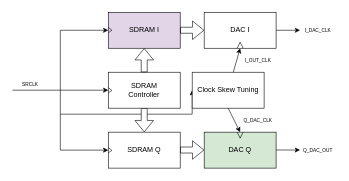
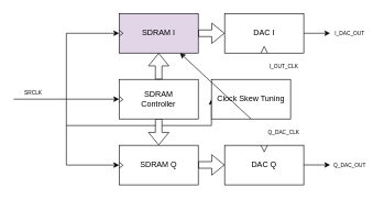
- <mxCell id="28" value="&lt;font style=&quot;font-size: 8px;&quot;&gt;I_DAC_CLK&lt;/font&gt;" style="text;html=1;strokeColor=none;fillColor=none;align=center;verticalAlign=middle;whiteSpace=wrap;rounded=0;" vertex="1" parent="1"><mxGeometry x="500" y="40" width="60" height="20" as="geometry" /></mxCell>
+ <mxCell id="28" value="&lt;font style=&quot;font-size: 8px;&quot;&gt;I_DAC_OUT&lt;/font&gt;" style="text;html=1;strokeColor=none;fillColor=none;align=center;verticalAlign=middle;whiteSpace=wrap;rounded=0;" vertex="1" parent="1"><mxGeometry x="500" y="40" width="60" height="20" as="geometry" /></mxCell>
- <mxCell id="22" value="" style="endArrow=classic;html=1;rounded=0;entryX=0.5;entryY=1;entryDx=0;entryDy=0;" edge="1" parent="1" source="16" target="12"><mxGeometry width="50" height="50" relative="1" as="geometry"><mxPoint x="270" y="210" as="sourcePoint" /><mxPoint x="320" y="160" as="targetPoint" /></mxGeometry></mxCell>
- <mxCell id="23" value="" style="endArrow=classic;html=1;rounded=0;entryX=0.5;entryY=0;entryDx=0;entryDy=0;exitX=0.5;exitY=1;exitDx=0;exitDy=0;" edge="1" parent="1" source="16" target="13"><mxGeometry width="50" height="50" relative="1" as="geometry"><mxPoint x="410" y="130" as="sourcePoint" /><mxPoint x="410" y="90" as="targetPoint" /></mxGeometry></mxCell>
+ <mxCell id="23" value="" style="endArrow=classic;html=1;rounded=0;exitX=0.5;exitY=1;exitDx=0;exitDy=0;" edge="1" parent="1" source="16" target="3"><mxGeometry width="50" height="50" relative="1" as="geometry"><mxPoint x="410" y="130" as="sourcePoint" /><mxPoint x="410" y="90" as="targetPoint" /></mxGeometry></mxCell>
- <mxCell id="13" value="DAC Q" style="rounded=0;whiteSpace=wrap;html=1;fillColor=#d5e8d4;" vertex="1" parent="1"><mxGeometry x="340" y="220" width="120" height="60" as="geometry" /></mxCell>
+ <mxCell id="13" value="DAC Q" style="rounded=0;whiteSpace=wrap;html=1;" vertex="1" parent="1"><mxGeometry x="340" y="220" width="120" height="60" as="geometry" /></mxCell>
